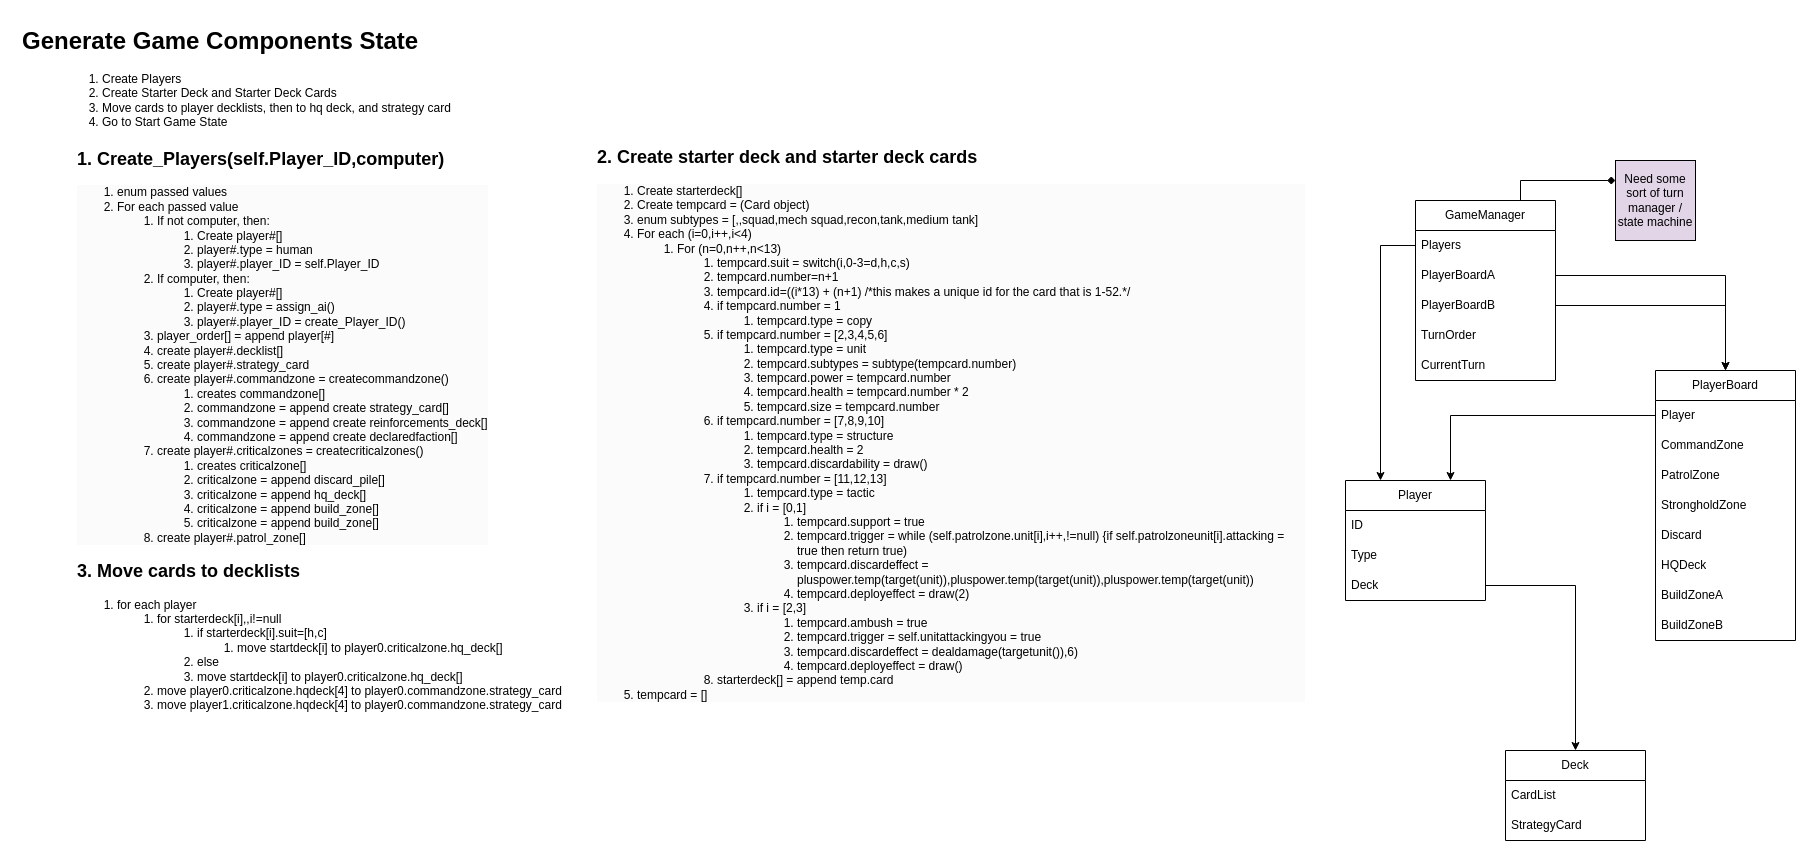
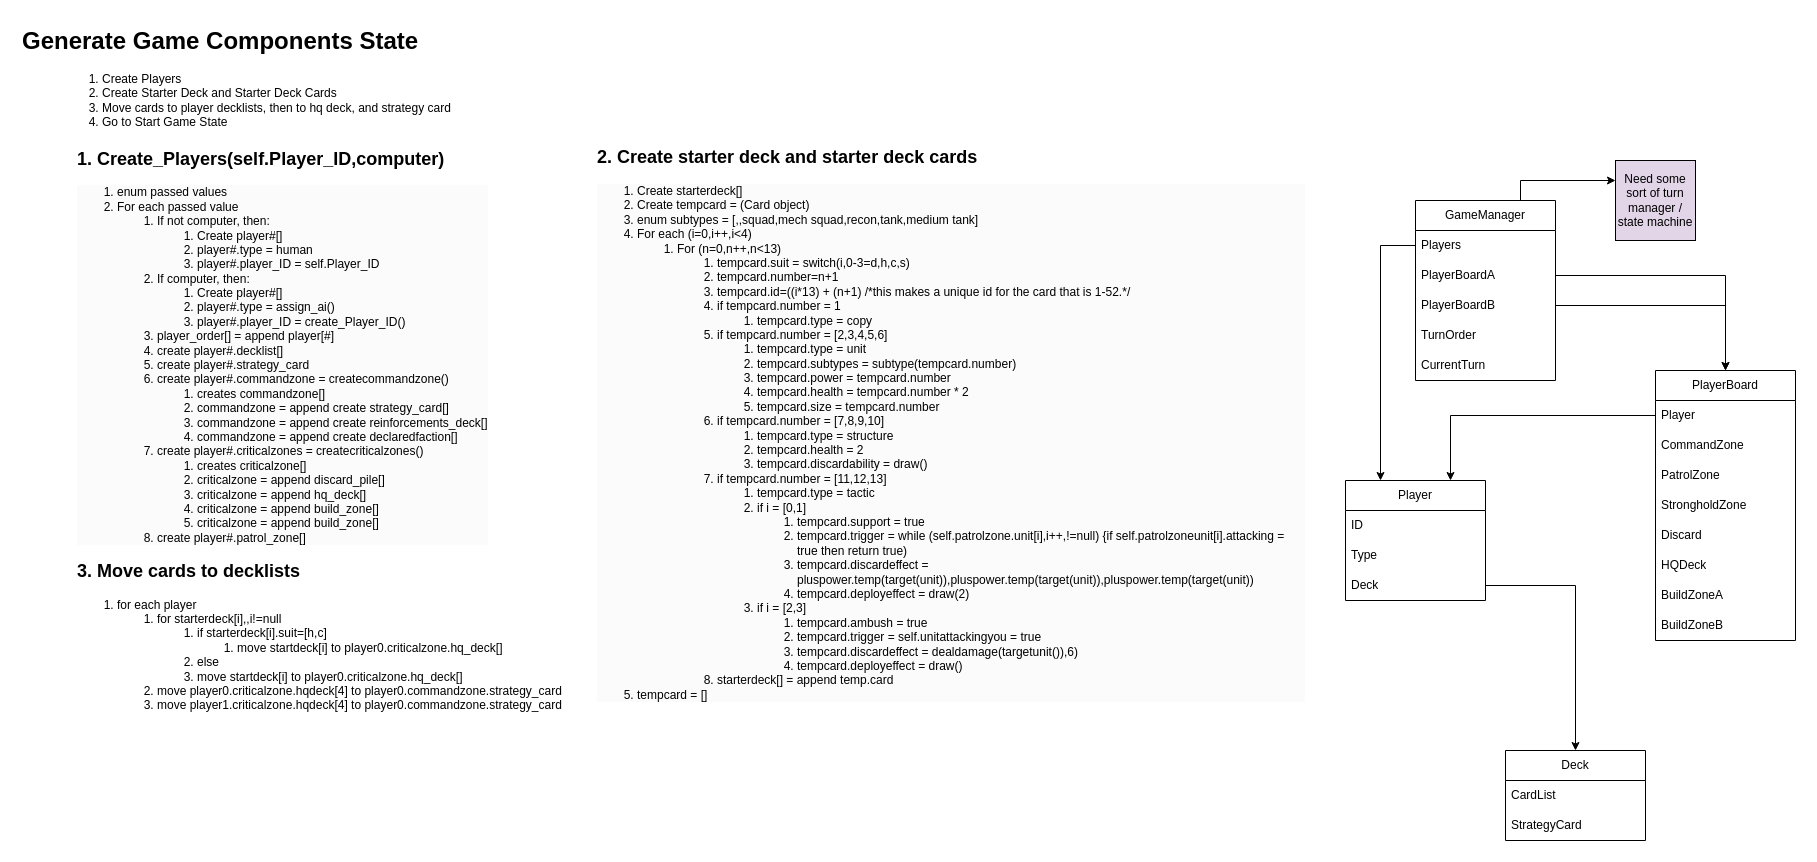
- <mxCell id="23" style="edgeStyle=orthogonalEdgeStyle;rounded=0;orthogonalLoop=1;jettySize=auto;html=1;exitX=0.75;exitY=0;exitDx=0;exitDy=0;entryX=0;entryY=0.25;entryDx=0;entryDy=0;endArrow=diamond;" edge="1" parent="1" source="24" target="34"><mxGeometry relative="1" as="geometry" /></mxCell>
+ <mxCell id="23" style="edgeStyle=orthogonalEdgeStyle;rounded=0;orthogonalLoop=1;jettySize=auto;html=1;exitX=0.75;exitY=0;exitDx=0;exitDy=0;entryX=0;entryY=0.25;entryDx=0;entryDy=0;" edge="1" parent="1" source="24" target="34"><mxGeometry relative="1" as="geometry" /></mxCell>
